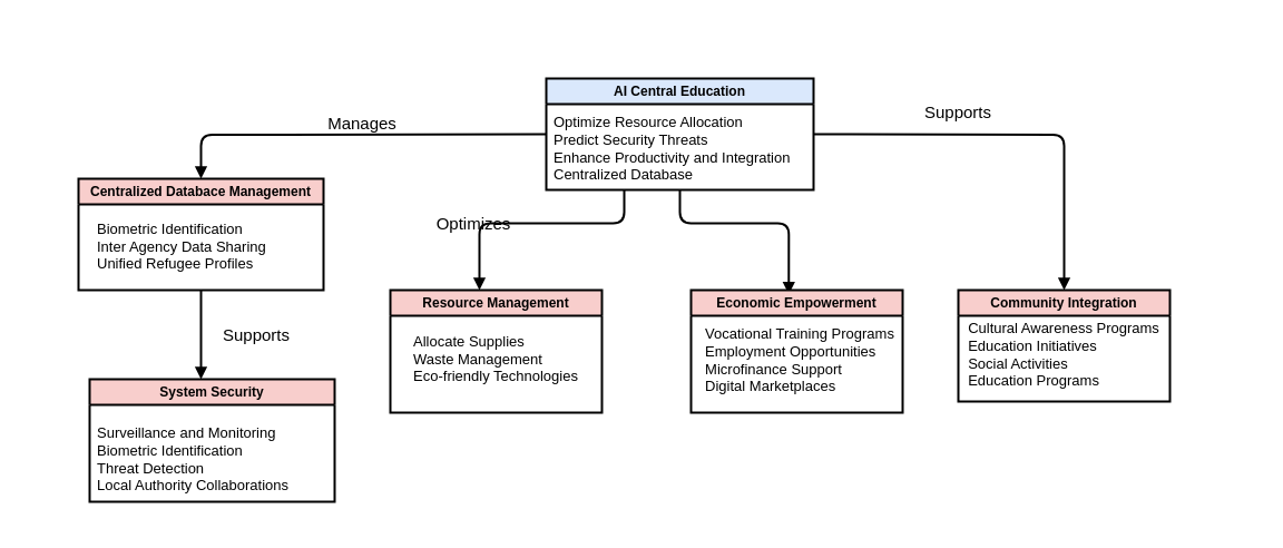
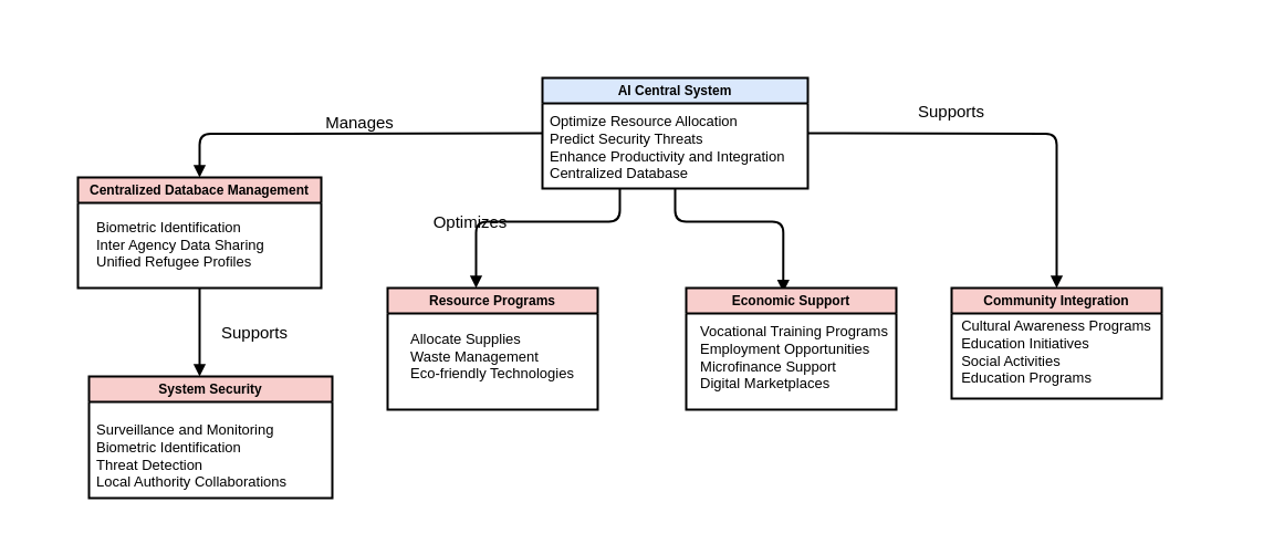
- <mxCell id="3" value="AI Central Education" style="swimlane;whiteSpace=wrap;html=1;fillColor=#dae8fc;strokeColor=#000000;strokeWidth=2;" parent="1" vertex="1"><mxGeometry x="490" y="70" width="240" height="100" as="geometry"><mxRectangle x="270" y="280" width="140" height="30" as="alternateBounds" /></mxGeometry></mxCell>
+ <mxCell id="3" value="AI Central System" style="swimlane;whiteSpace=wrap;html=1;fillColor=#dae8fc;strokeColor=#000000;strokeWidth=2;" parent="1" vertex="1"><mxGeometry x="490" y="70" width="240" height="100" as="geometry"><mxRectangle x="270" y="280" width="140" height="30" as="alternateBounds" /></mxGeometry></mxCell>
- <mxCell id="10" value="Resource Management" style="swimlane;whiteSpace=wrap;html=1;strokeWidth=2;fillColor=#f8cecc;strokeColor=#000000;" parent="1" vertex="1"><mxGeometry x="350" y="260" width="190" height="110" as="geometry"><mxRectangle x="270" y="280" width="140" height="30" as="alternateBounds" /></mxGeometry></mxCell>
+ <mxCell id="10" value="Resource Programs" style="swimlane;whiteSpace=wrap;html=1;strokeWidth=2;fillColor=#f8cecc;strokeColor=#000000;" parent="1" vertex="1"><mxGeometry x="350" y="260" width="190" height="110" as="geometry"><mxRectangle x="270" y="280" width="140" height="30" as="alternateBounds" /></mxGeometry></mxCell>
- <mxCell id="12" value="Economic Empowerment" style="swimlane;whiteSpace=wrap;html=1;strokeWidth=2;fillColor=#f8cecc;strokeColor=#000000;" parent="1" vertex="1"><mxGeometry x="620" y="260" width="190" height="110" as="geometry"><mxRectangle x="270" y="280" width="140" height="30" as="alternateBounds" /></mxGeometry></mxCell>
+ <mxCell id="12" value="Economic Support" style="swimlane;whiteSpace=wrap;html=1;strokeWidth=2;fillColor=#f8cecc;strokeColor=#000000;" parent="1" vertex="1"><mxGeometry x="620" y="260" width="190" height="110" as="geometry"><mxRectangle x="270" y="280" width="140" height="30" as="alternateBounds" /></mxGeometry></mxCell>
